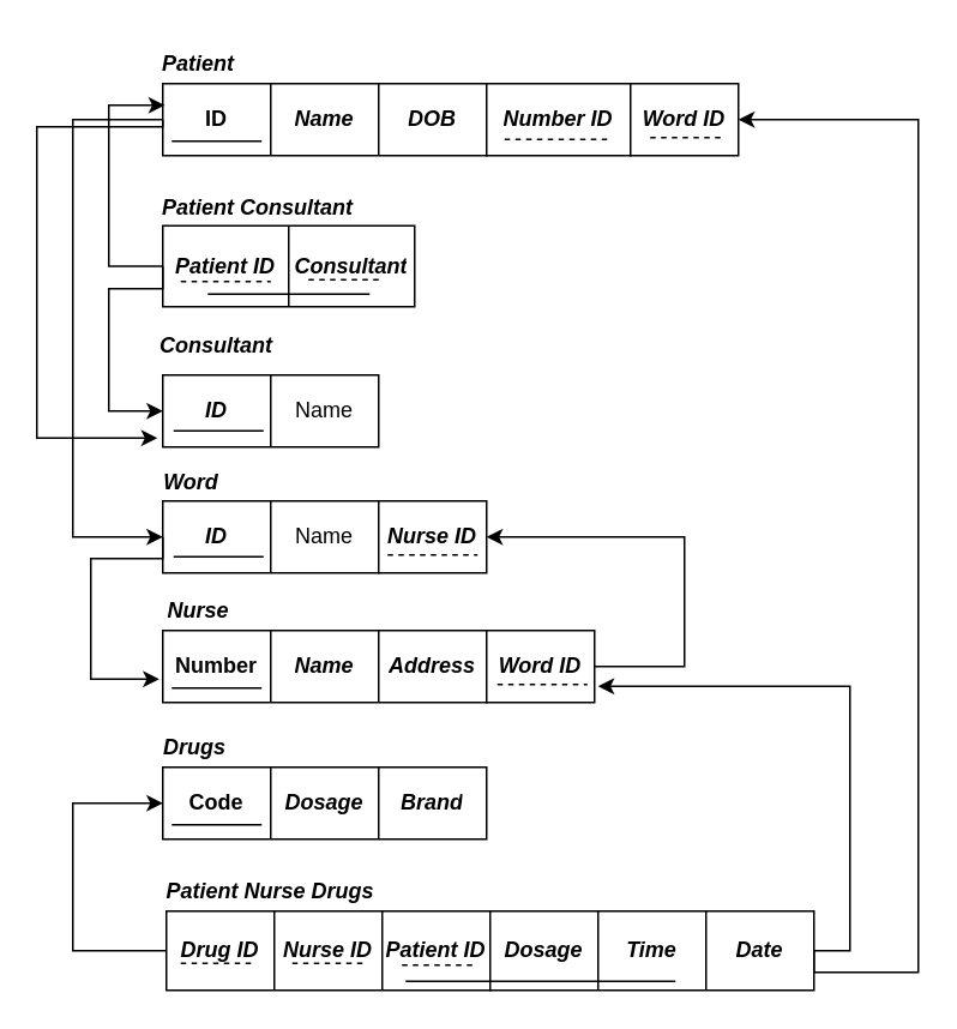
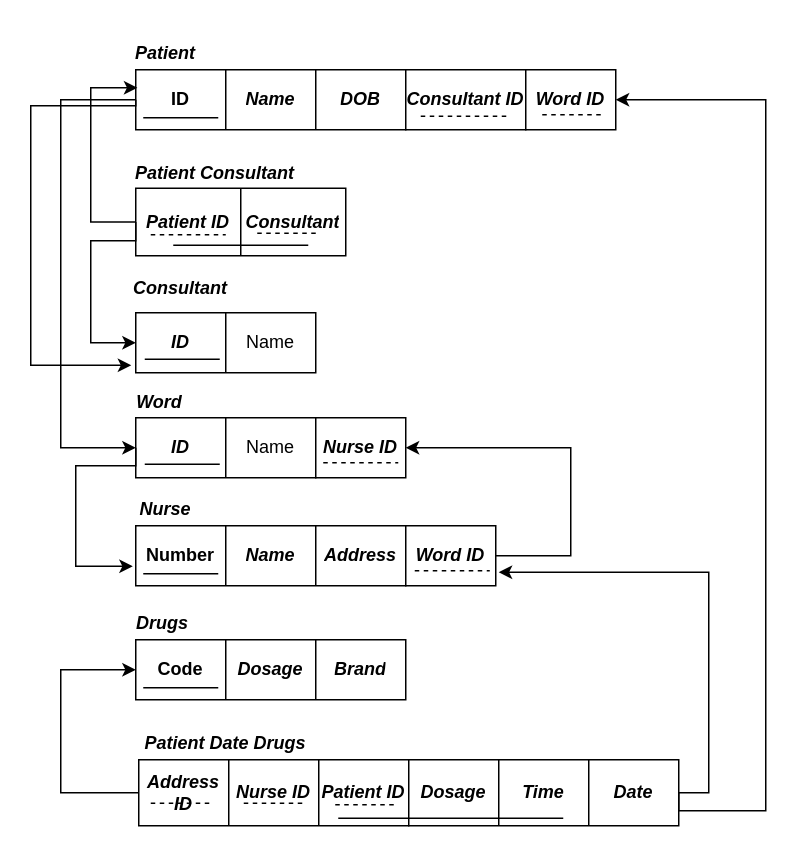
- <mxCell id="47" value="&lt;b&gt;&lt;i&gt;Number ID&lt;/i&gt;&lt;/b&gt;" style="shape=partialRectangle;html=1;whiteSpace=wrap;connectable=0;strokeColor=inherit;overflow=hidden;fillColor=none;top=0;left=0;bottom=0;right=0;pointerEvents=1;" vertex="1" parent="46"><mxGeometry width="80" height="40" as="geometry"><mxRectangle width="80" height="40" as="alternateBounds" /></mxGeometry></mxCell>
+ <mxCell id="47" value="&lt;b&gt;&lt;i&gt;Consultant ID&lt;/i&gt;&lt;/b&gt;" style="shape=partialRectangle;html=1;whiteSpace=wrap;connectable=0;strokeColor=inherit;overflow=hidden;fillColor=none;top=0;left=0;bottom=0;right=0;pointerEvents=1;" vertex="1" parent="46"><mxGeometry width="80" height="40" as="geometry"><mxRectangle width="80" height="40" as="alternateBounds" /></mxGeometry></mxCell>
- <mxCell id="65" value="&lt;b&gt;&lt;i&gt;Patient Nurse Drugs&lt;/i&gt;&lt;/b&gt;" style="text;strokeColor=none;align=center;fillColor=none;html=1;verticalAlign=middle;whiteSpace=wrap;rounded=0;" vertex="1" parent="1"><mxGeometry x="80" y="480" width="140" height="30" as="geometry" /></mxCell>
+ <mxCell id="65" value="&lt;b&gt;&lt;i&gt;Patient Date Drugs&lt;/i&gt;&lt;/b&gt;" style="text;strokeColor=none;align=center;fillColor=none;html=1;verticalAlign=middle;whiteSpace=wrap;rounded=0;" vertex="1" parent="1"><mxGeometry x="80" y="480" width="140" height="30" as="geometry" /></mxCell>
- <mxCell id="68" value="&lt;b&gt;&lt;i&gt;Drug ID&lt;/i&gt;&lt;/b&gt;" style="shape=partialRectangle;html=1;whiteSpace=wrap;connectable=0;strokeColor=inherit;overflow=hidden;fillColor=none;top=0;left=0;bottom=0;right=0;pointerEvents=1;" vertex="1" parent="67"><mxGeometry width="60" height="44" as="geometry"><mxRectangle width="60" height="44" as="alternateBounds" /></mxGeometry></mxCell>
+ <mxCell id="68" value="&lt;b&gt;&lt;i&gt;Address ID&lt;/i&gt;&lt;/b&gt;" style="shape=partialRectangle;html=1;whiteSpace=wrap;connectable=0;strokeColor=inherit;overflow=hidden;fillColor=none;top=0;left=0;bottom=0;right=0;pointerEvents=1;" vertex="1" parent="67"><mxGeometry width="60" height="44" as="geometry"><mxRectangle width="60" height="44" as="alternateBounds" /></mxGeometry></mxCell>
